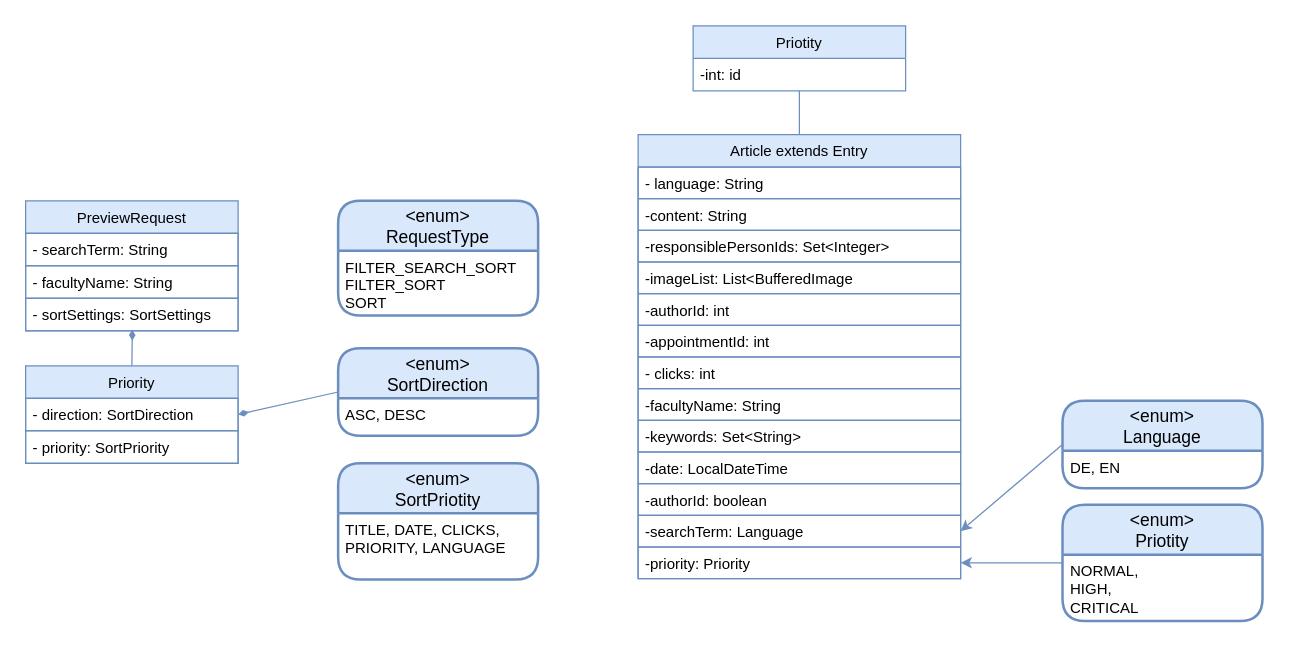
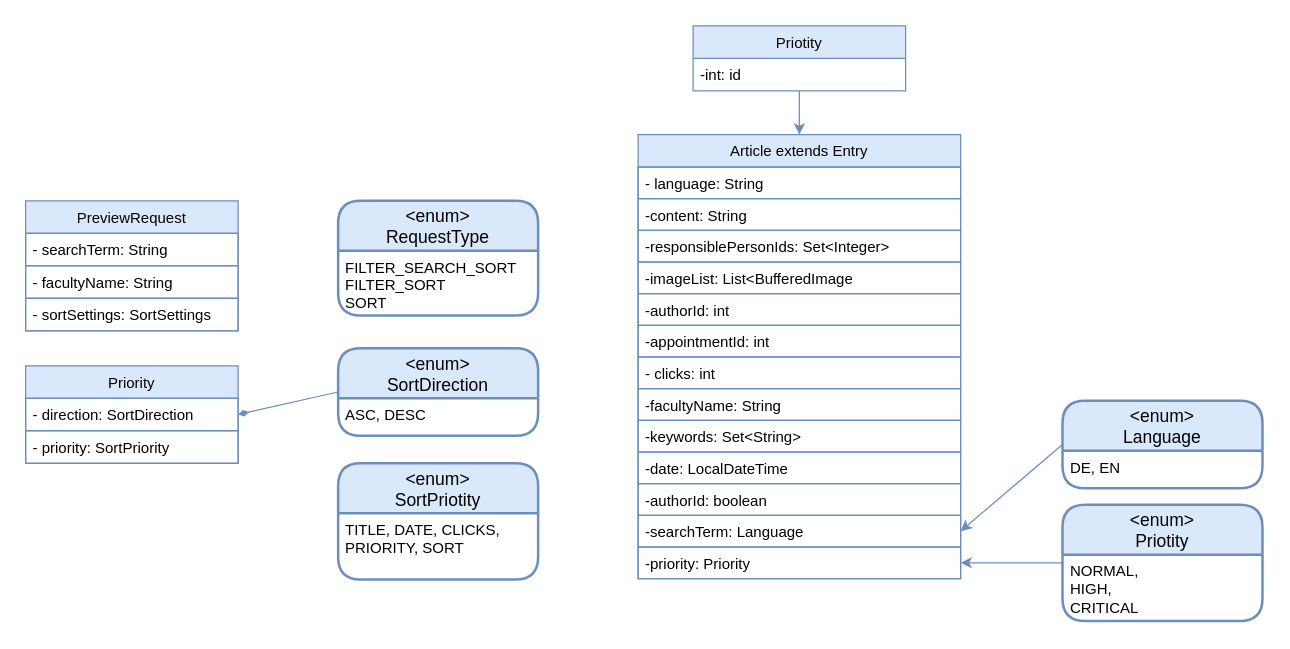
- <mxCell id="2" style="edgeStyle=orthogonalEdgeStyle;rounded=0;orthogonalLoop=1;jettySize=auto;html=1;exitX=0.5;exitY=1;exitDx=0;exitDy=0;entryX=0.5;entryY=0;entryDx=0;entryDy=0;fillColor=#dae8fc;strokeColor=#6c8ebf;endArrow=none;" parent="1" source="3" target="24" edge="1"><mxGeometry relative="1" as="geometry" /></mxCell>
+ <mxCell id="2" style="edgeStyle=orthogonalEdgeStyle;rounded=0;orthogonalLoop=1;jettySize=auto;html=1;exitX=0.5;exitY=1;exitDx=0;exitDy=0;entryX=0.5;entryY=0;entryDx=0;entryDy=0;fillColor=#dae8fc;strokeColor=#6c8ebf;" parent="1" source="3" target="24" edge="1"><mxGeometry relative="1" as="geometry" /></mxCell>
- <mxCell id="5" style="edgeStyle=orthogonalEdgeStyle;rounded=0;orthogonalLoop=1;jettySize=auto;html=1;exitX=0.5;exitY=0;exitDx=0;exitDy=0;entryX=0.502;entryY=0.962;entryDx=0;entryDy=0;entryPerimeter=0;endArrow=diamondThin;endFill=1;fillColor=#dae8fc;strokeColor=#6c8ebf;" parent="1" source="6" target="16" edge="1"><mxGeometry relative="1" as="geometry" /></mxCell>
- <mxCell id="10" value="TITLE, DATE, CLICKS,&amp;nbsp;&lt;br&gt;PRIORITY, LANGUAGE" style="text;strokeColor=none;fillColor=none;align=left;verticalAlign=top;spacingLeft=4;spacingRight=4;overflow=hidden;rotatable=0;points=[[0,0.5],[1,0.5]];portConstraint=eastwest;html=1;" parent="9" vertex="1"><mxGeometry y="40" width="160" height="53" as="geometry" /></mxCell>
+ <mxCell id="10" value="TITLE, DATE, CLICKS,&amp;nbsp;&lt;br&gt;PRIORITY, SORT" style="text;strokeColor=none;fillColor=none;align=left;verticalAlign=top;spacingLeft=4;spacingRight=4;overflow=hidden;rotatable=0;points=[[0,0.5],[1,0.5]];portConstraint=eastwest;html=1;" parent="9" vertex="1"><mxGeometry y="40" width="160" height="53" as="geometry" /></mxCell>
